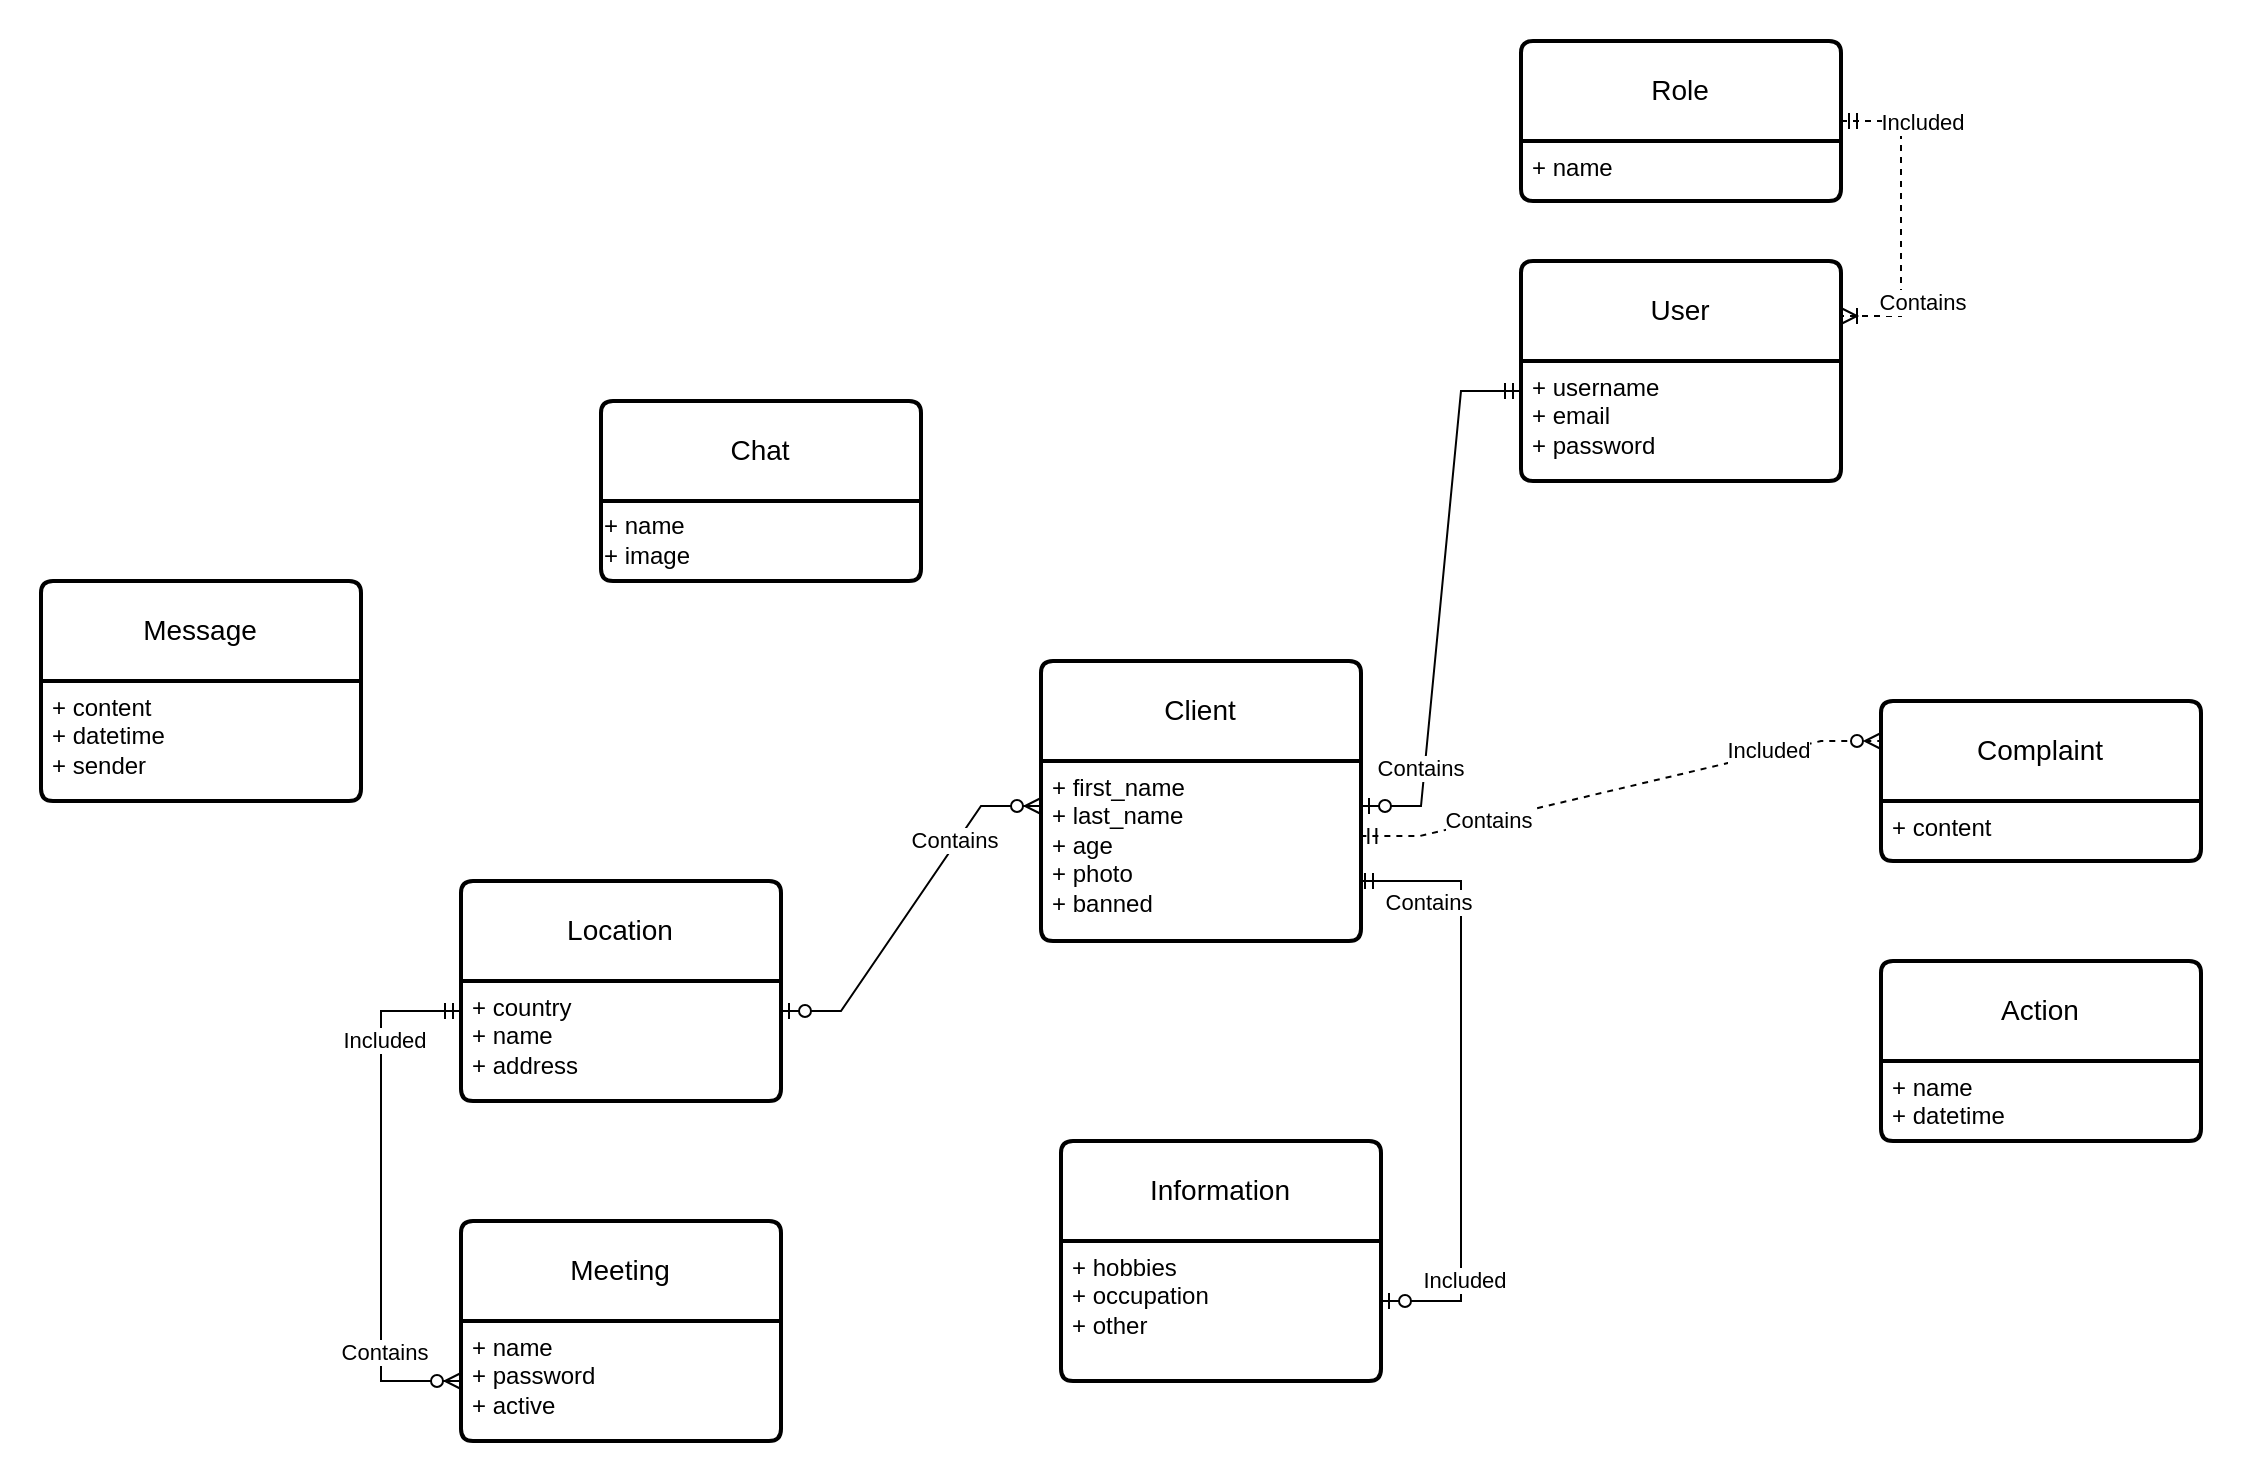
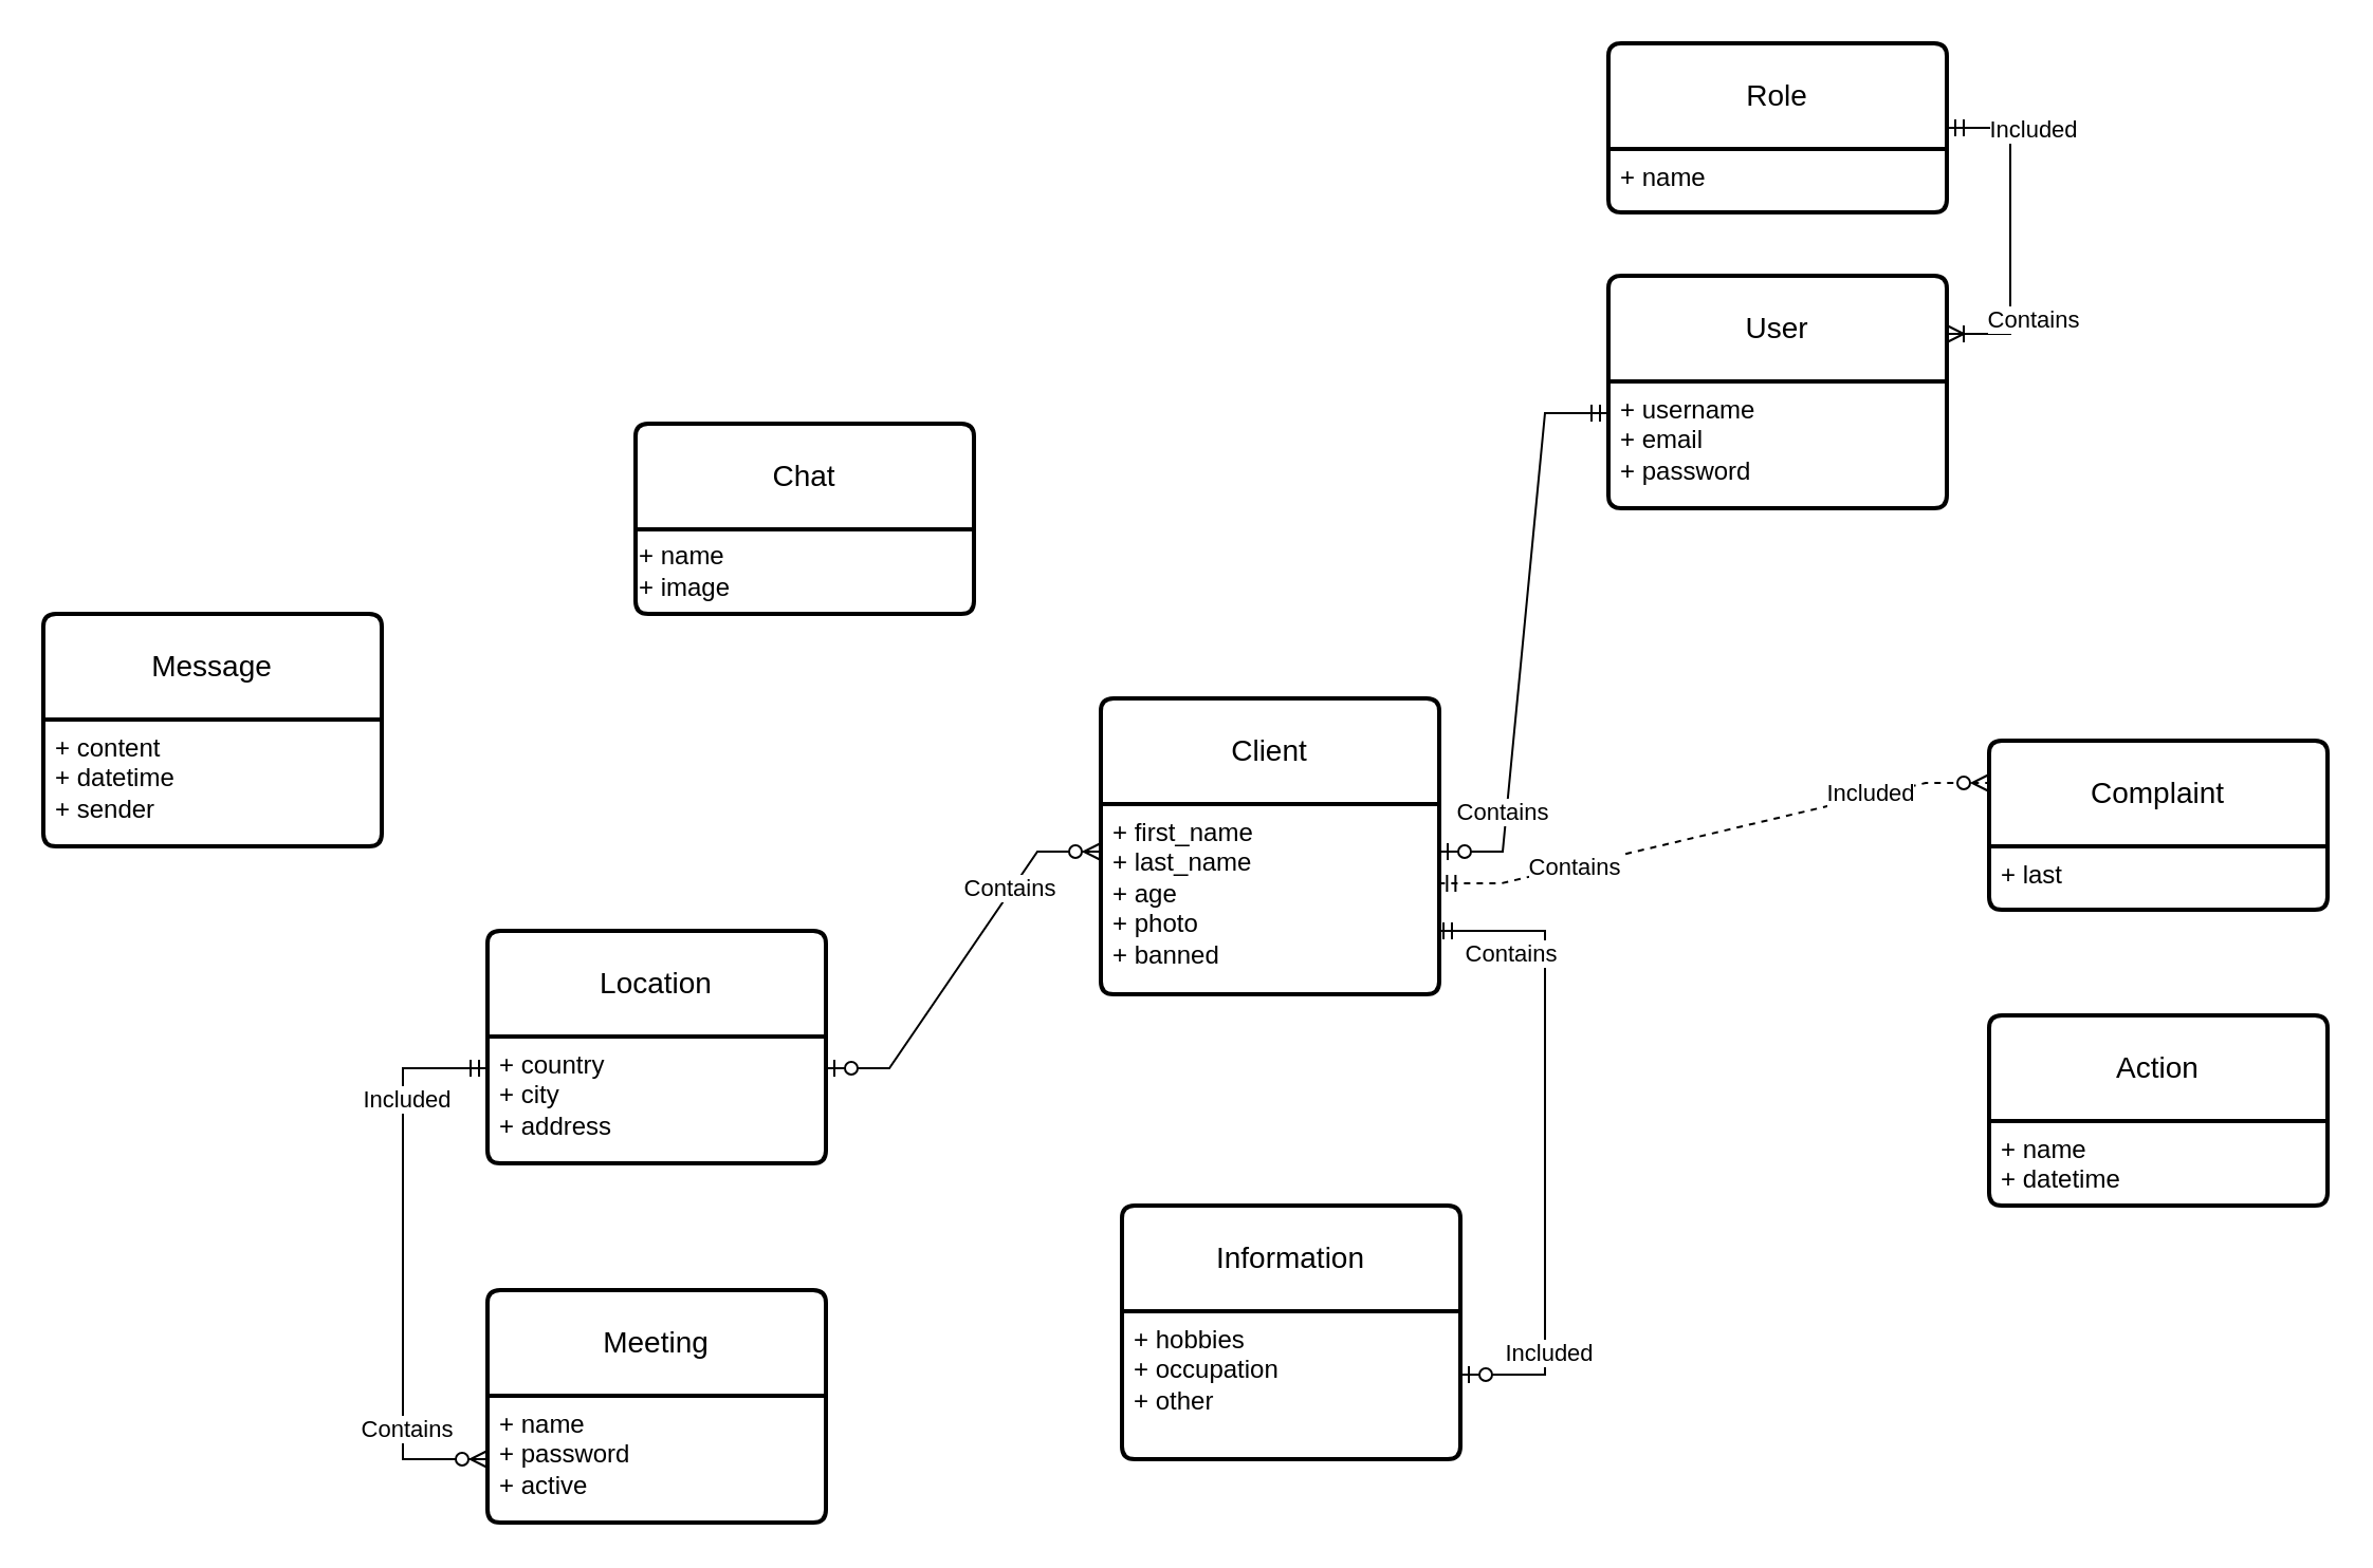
- <mxCell id="22" value="" style="edgeStyle=entityRelationEdgeStyle;fontSize=12;html=1;endArrow=ERoneToMany;startArrow=ERmandOne;rounded=0;exitX=1;exitY=0.5;exitDx=0;exitDy=0;entryX=1;entryY=0.25;entryDx=0;entryDy=0;dashed=1;" parent="1" source="11" target="13" edge="1"><mxGeometry width="100" height="100" relative="1" as="geometry"><mxPoint x="610" y="160" as="sourcePoint" /><mxPoint x="1070" y="100" as="targetPoint" /></mxGeometry></mxCell>
+ <mxCell id="22" value="" style="edgeStyle=entityRelationEdgeStyle;fontSize=12;html=1;endArrow=ERoneToMany;startArrow=ERmandOne;rounded=0;exitX=1;exitY=0.5;exitDx=0;exitDy=0;entryX=1;entryY=0.25;entryDx=0;entryDy=0;" parent="1" source="11" target="13" edge="1"><mxGeometry width="100" height="100" relative="1" as="geometry"><mxPoint x="610" y="160" as="sourcePoint" /><mxPoint x="1070" y="100" as="targetPoint" /></mxGeometry></mxCell>
- <mxCell id="21" value="+ content" style="align=left;strokeColor=none;fillColor=none;spacingLeft=4;fontSize=12;verticalAlign=top;resizable=0;rotatable=0;part=1;html=1;" parent="20" vertex="1"><mxGeometry y="50" width="160" height="30" as="geometry" /></mxCell>
+ <mxCell id="21" value="+ last" style="align=left;strokeColor=none;fillColor=none;spacingLeft=4;fontSize=12;verticalAlign=top;resizable=0;rotatable=0;part=1;html=1;" parent="20" vertex="1"><mxGeometry y="50" width="160" height="30" as="geometry" /></mxCell>
- <mxCell id="10" value="+ country&lt;br&gt;+ name&lt;br&gt;+ address" style="align=left;strokeColor=none;fillColor=none;spacingLeft=4;fontSize=12;verticalAlign=top;resizable=0;rotatable=0;part=1;html=1;" parent="9" vertex="1"><mxGeometry y="50" width="160" height="60" as="geometry" /></mxCell>
+ <mxCell id="10" value="+ country&lt;br&gt;+ city&lt;br&gt;+ address" style="align=left;strokeColor=none;fillColor=none;spacingLeft=4;fontSize=12;verticalAlign=top;resizable=0;rotatable=0;part=1;html=1;" parent="9" vertex="1"><mxGeometry y="50" width="160" height="60" as="geometry" /></mxCell>
